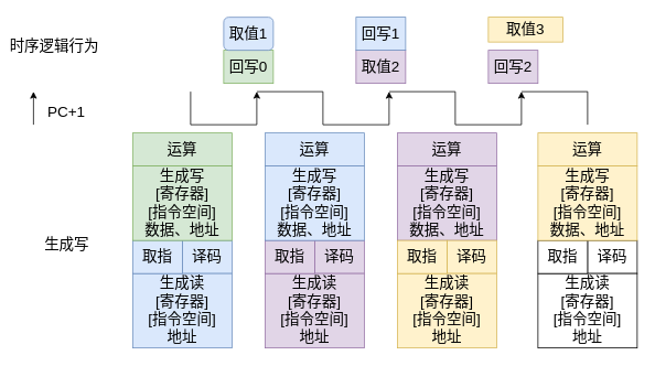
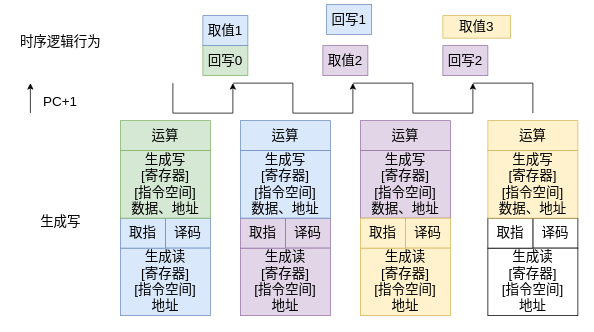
- <mxCell id="28" value="取值1" style="whiteSpace=wrap;html=1;fontSize=18;fillColor=#dae8fc;strokeColor=#6c8ebf;rounded=1;" vertex="1" parent="1"><mxGeometry x="270" y="20" width="60" height="40" as="geometry" /></mxCell>
+ <mxCell id="28" value="取值1" style="rounded=0;whiteSpace=wrap;html=1;fontSize=18;fillColor=#dae8fc;strokeColor=#6c8ebf;" vertex="1" parent="1"><mxGeometry x="270" y="20" width="60" height="40" as="geometry" /></mxCell>
- <mxCell id="25" value="回写1" style="rounded=0;whiteSpace=wrap;html=1;fontSize=18;fillColor=#dae8fc;strokeColor=#6c8ebf;" vertex="1" parent="1"><mxGeometry x="430" y="20" width="60" height="40" as="geometry" /></mxCell>
+ <mxCell id="25" value="回写1" style="rounded=0;whiteSpace=wrap;html=1;fontSize=18;fillColor=#dae8fc;strokeColor=#6c8ebf;" vertex="1" parent="1"><mxGeometry x="435" y="5" width="60" height="40" as="geometry" /></mxCell>
- <mxCell id="15" value="时序逻辑行为" style="text;html=1;align=center;verticalAlign=middle;resizable=0;points=[];autosize=1;strokeColor=none;fillColor=none;fontSize=18;" vertex="1" parent="1"><mxGeometry x="5" y="40" width="120" height="30" as="geometry" /></mxCell>
+ <mxCell id="15" value="时序逻辑行为" style="text;html=1;align=center;verticalAlign=middle;resizable=0;points=[];autosize=1;strokeColor=none;fillColor=none;fontSize=18;" vertex="1" parent="1"><mxGeometry x="20" y="40" width="120" height="30" as="geometry" /></mxCell>
